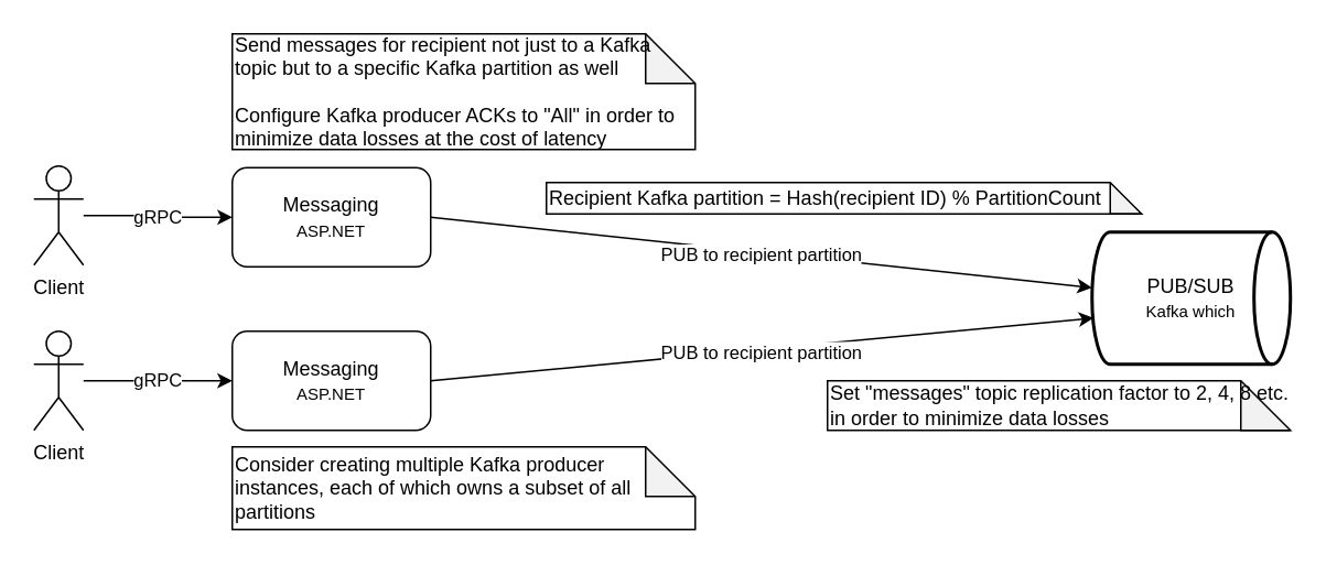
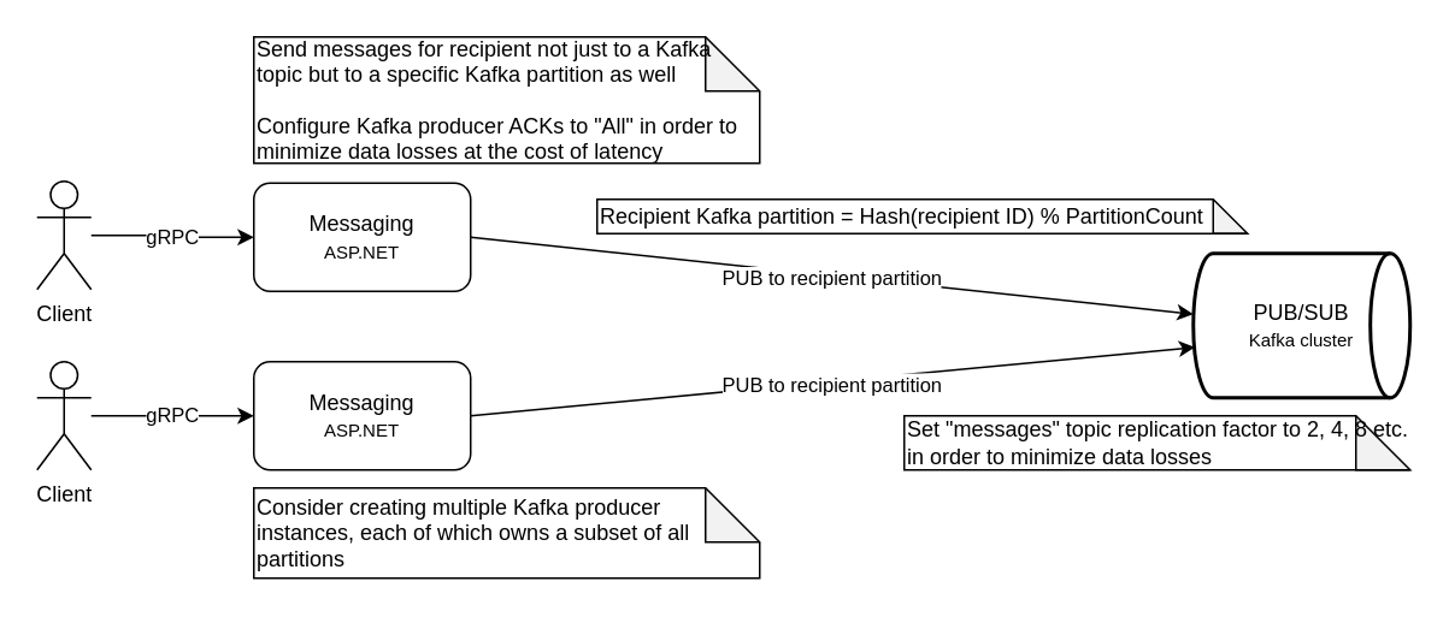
- <mxCell id="8" value="PUB/SUB&lt;br&gt;&lt;font style=&quot;font-size: 10px&quot;&gt;Kafka which&lt;/font&gt;" style="strokeWidth=2;html=1;shape=mxgraph.flowchart.direct_data;whiteSpace=wrap;" parent="1" vertex="1"><mxGeometry x="660" y="140" width="120" height="80" as="geometry" /></mxCell>
+ <mxCell id="8" value="PUB/SUB&lt;br&gt;&lt;font style=&quot;font-size: 10px&quot;&gt;Kafka cluster&lt;/font&gt;" style="strokeWidth=2;html=1;shape=mxgraph.flowchart.direct_data;whiteSpace=wrap;" parent="1" vertex="1"><mxGeometry x="660" y="140" width="120" height="80" as="geometry" /></mxCell>
